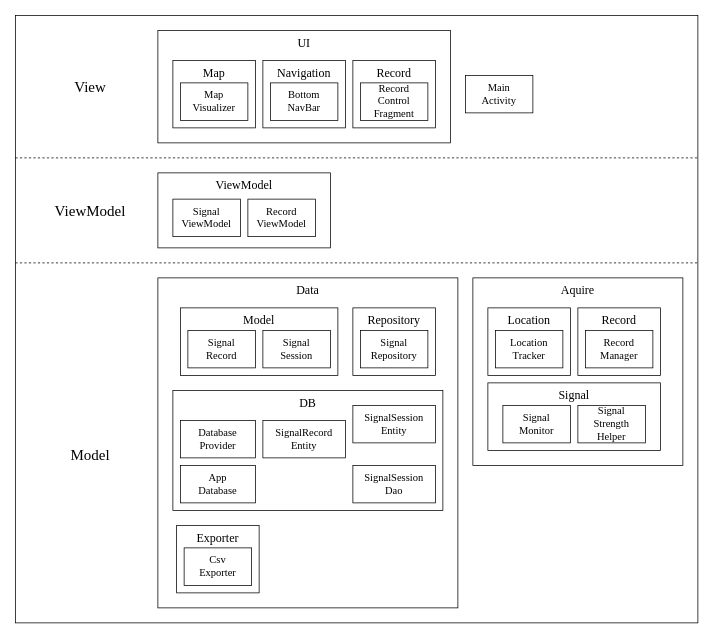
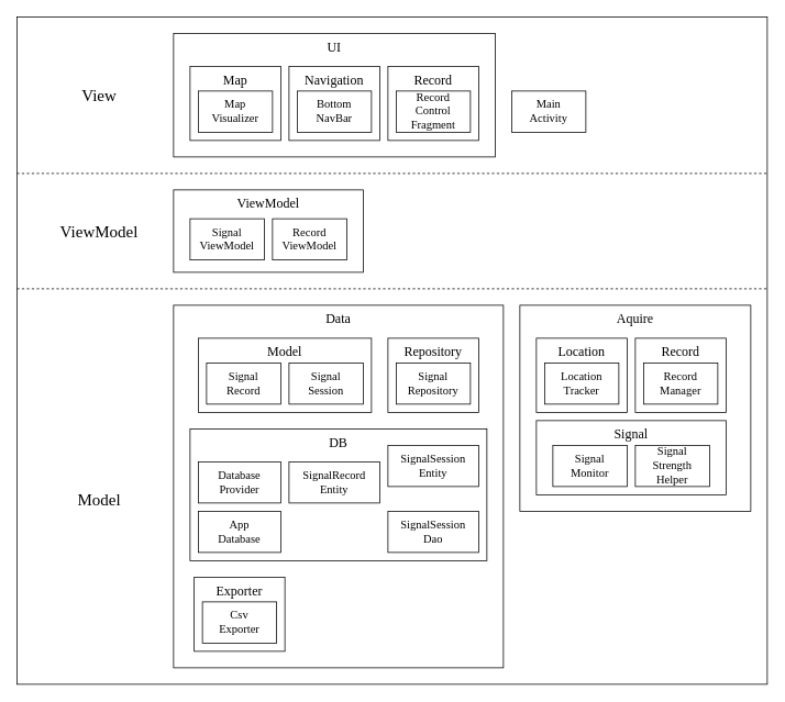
- <mxCell id="37" value="Main&lt;div&gt;Activity&lt;/div&gt;" style="rounded=0;whiteSpace=wrap;html=1;fontSize=14;fontFamily=Verdana;verticalAlign=middle;" vertex="1" parent="1"><mxGeometry x="620" y="100" width="90" height="50" as="geometry" /></mxCell>
+ <mxCell id="37" value="Main&lt;div&gt;Activity&lt;/div&gt;" style="rounded=0;whiteSpace=wrap;html=1;fontSize=14;fontFamily=Verdana;verticalAlign=middle;" vertex="1" parent="1"><mxGeometry x="620" y="110" width="90" height="50" as="geometry" /></mxCell>
